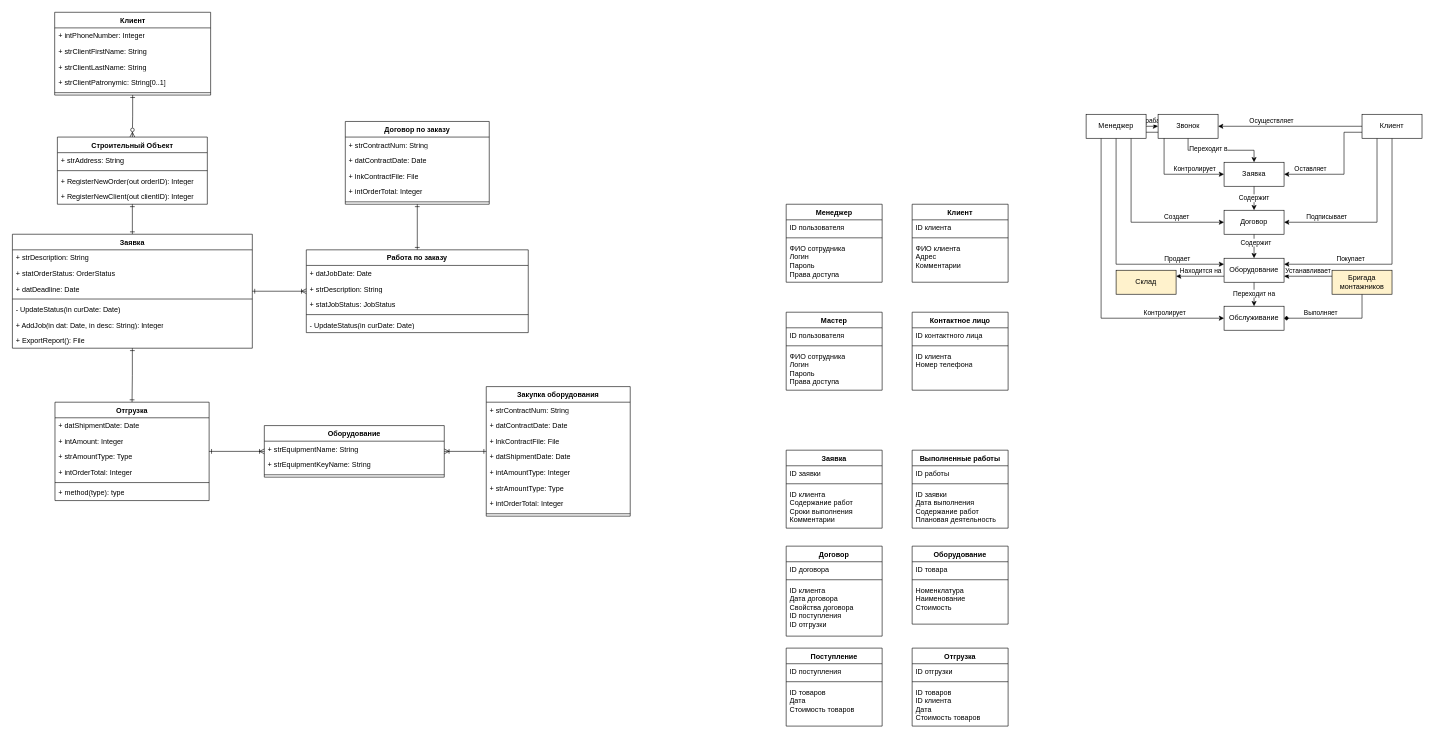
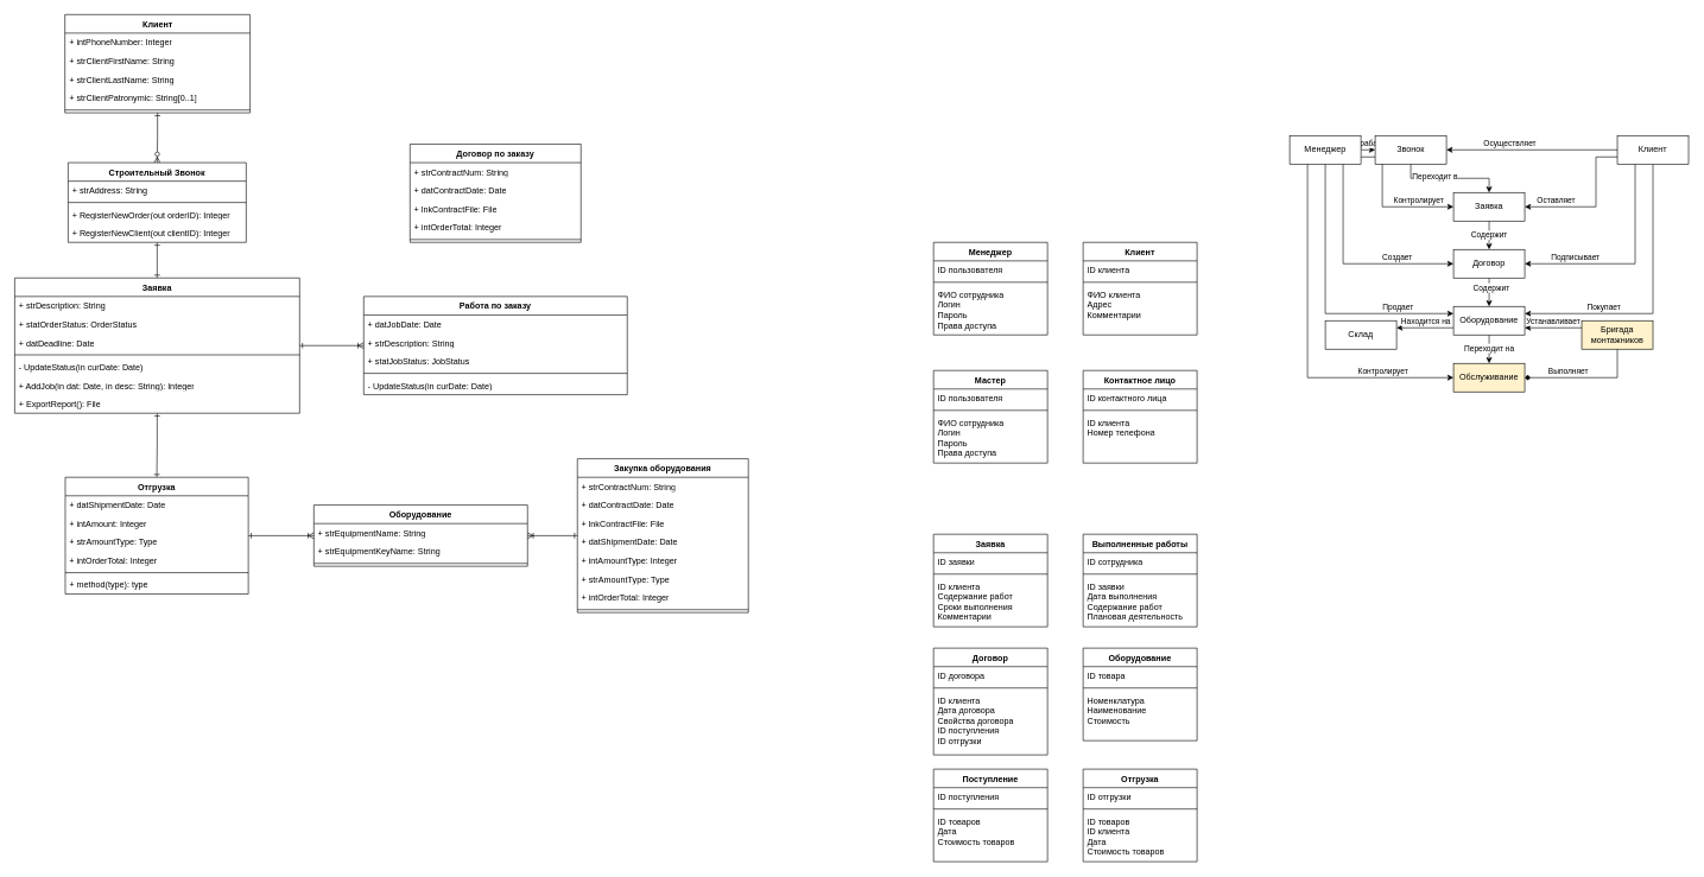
- <mxCell id="89" value="Строительный Объект" style="swimlane;fontStyle=1;align=center;verticalAlign=top;childLayout=stackLayout;horizontal=1;startSize=26;horizontalStack=0;resizeParent=1;resizeParentMax=0;resizeLast=0;collapsible=1;marginBottom=0;whiteSpace=wrap;html=1;" parent="1" vertex="1"><mxGeometry x="95" y="228" width="250" height="112" as="geometry" /></mxCell>
+ <mxCell id="89" value="Строительный Звонок" style="swimlane;fontStyle=1;align=center;verticalAlign=top;childLayout=stackLayout;horizontal=1;startSize=26;horizontalStack=0;resizeParent=1;resizeParentMax=0;resizeLast=0;collapsible=1;marginBottom=0;whiteSpace=wrap;html=1;" parent="1" vertex="1"><mxGeometry x="95" y="228" width="250" height="112" as="geometry" /></mxCell>
- <mxCell id="105" style="edgeStyle=orthogonalEdgeStyle;rounded=0;orthogonalLoop=1;jettySize=auto;html=1;endArrow=ERone;endFill=0;startArrow=ERone;startFill=0;" edge="1" parent="1" source="106" target="112"><mxGeometry relative="1" as="geometry" /></mxCell>
- <mxCell id="21" value="Склад" style="whiteSpace=wrap;html=1;align=center;fillColor=#fff2cc;" parent="1" vertex="1"><mxGeometry x="1860" y="450" width="100" height="40" as="geometry" /></mxCell>
+ <mxCell id="21" value="Склад" style="whiteSpace=wrap;html=1;align=center;" parent="1" vertex="1"><mxGeometry x="1860" y="450" width="100" height="40" as="geometry" /></mxCell>
- <mxCell id="41" value="Обслуживание" style="whiteSpace=wrap;html=1;align=center;" parent="1" vertex="1"><mxGeometry x="2040" y="510" width="100" height="40" as="geometry" /></mxCell>
+ <mxCell id="41" value="Обслуживание" style="whiteSpace=wrap;html=1;align=center;fillColor=#fff2cc;" parent="1" vertex="1"><mxGeometry x="2040" y="510" width="100" height="40" as="geometry" /></mxCell>
- <mxCell id="63" value="ID работы" style="text;strokeColor=none;fillColor=none;align=left;verticalAlign=top;spacingLeft=4;spacingRight=4;overflow=hidden;rotatable=0;points=[[0,0.5],[1,0.5]];portConstraint=eastwest;whiteSpace=wrap;html=1;" parent="62" vertex="1"><mxGeometry y="26" width="160" height="26" as="geometry" /></mxCell>
+ <mxCell id="63" value="ID сотрудника" style="text;strokeColor=none;fillColor=none;align=left;verticalAlign=top;spacingLeft=4;spacingRight=4;overflow=hidden;rotatable=0;points=[[0,0.5],[1,0.5]];portConstraint=eastwest;whiteSpace=wrap;html=1;" parent="62" vertex="1"><mxGeometry y="26" width="160" height="26" as="geometry" /></mxCell>
